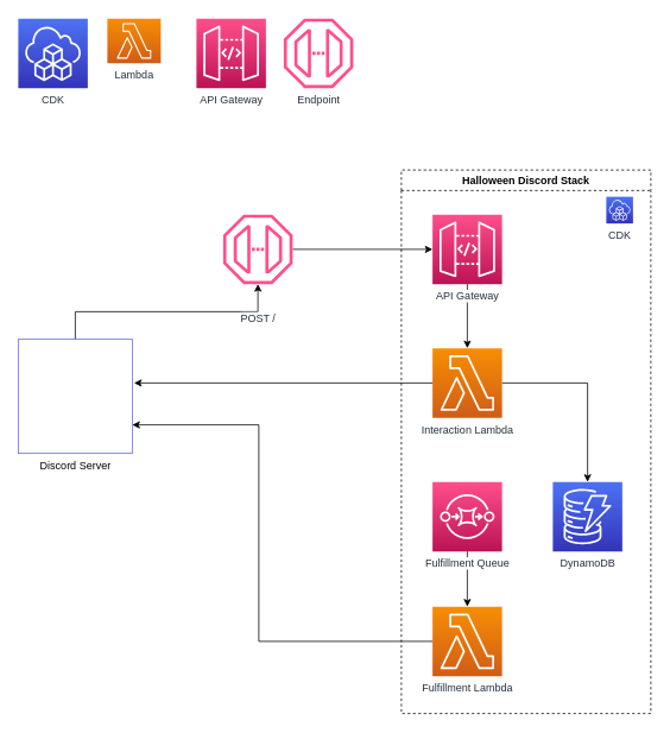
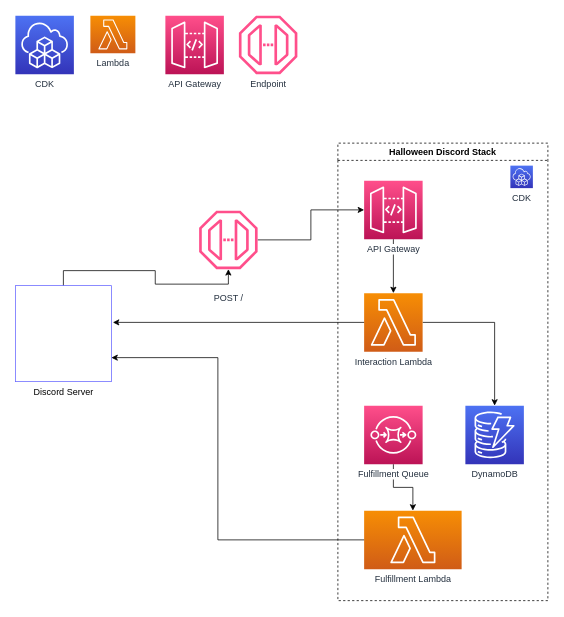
- <mxCell id="19" value="POST /" style="sketch=0;outlineConnect=0;fontColor=#232F3E;gradientColor=none;fillColor=#FF4F8B;strokeColor=none;dashed=0;verticalLabelPosition=bottom;verticalAlign=middle;align=center;html=1;fontSize=12;fontStyle=0;aspect=fixed;pointerEvents=1;shape=mxgraph.aws4.endpoint;labelBackgroundColor=default;labelPosition=center;" parent="1" vertex="1"><mxGeometry x="250" y="240" width="78" height="78" as="geometry" /></mxCell>
+ <mxCell id="19" value="POST /" style="sketch=0;outlineConnect=0;fontColor=#232F3E;gradientColor=none;fillColor=#FF4F8B;strokeColor=none;dashed=0;verticalLabelPosition=bottom;verticalAlign=middle;align=center;html=1;fontSize=12;fontStyle=0;aspect=fixed;pointerEvents=1;shape=mxgraph.aws4.endpoint;labelBackgroundColor=default;labelPosition=center;" parent="1" vertex="1"><mxGeometry x="265" y="280" width="78" height="78" as="geometry" /></mxCell>
- <mxCell id="8" value="Fulfillment Lambda" style="sketch=0;points=[[0,0,0],[0.25,0,0],[0.5,0,0],[0.75,0,0],[1,0,0],[0,1,0],[0.25,1,0],[0.5,1,0],[0.75,1,0],[1,1,0],[0,0.25,0],[0,0.5,0],[0,0.75,0],[1,0.25,0],[1,0.5,0],[1,0.75,0]];outlineConnect=0;fontColor=#232F3E;gradientColor=#F78E04;gradientDirection=north;fillColor=#D05C17;strokeColor=#ffffff;dashed=0;verticalLabelPosition=bottom;verticalAlign=top;align=center;html=1;fontSize=12;fontStyle=0;aspect=fixed;shape=mxgraph.aws4.resourceIcon;resIcon=mxgraph.aws4.lambda;labelBackgroundColor=default;" parent="6" vertex="1"><mxGeometry x="35" y="490" width="78" height="78" as="geometry" /></mxCell>
+ <mxCell id="8" value="Fulfillment Lambda" style="sketch=0;points=[[0,0,0],[0.25,0,0],[0.5,0,0],[0.75,0,0],[1,0,0],[0,1,0],[0.25,1,0],[0.5,1,0],[0.75,1,0],[1,1,0],[0,0.25,0],[0,0.5,0],[0,0.75,0],[1,0.25,0],[1,0.5,0],[1,0.75,0]];outlineConnect=0;fontColor=#232F3E;gradientColor=#F78E04;gradientDirection=north;fillColor=#D05C17;strokeColor=#ffffff;dashed=0;verticalLabelPosition=bottom;verticalAlign=top;align=center;html=1;fontSize=12;fontStyle=0;aspect=fixed;shape=mxgraph.aws4.resourceIcon;resIcon=mxgraph.aws4.lambda;labelBackgroundColor=default;" parent="6" vertex="1"><mxGeometry x="35" y="490" width="130" height="78" as="geometry" /></mxCell>
